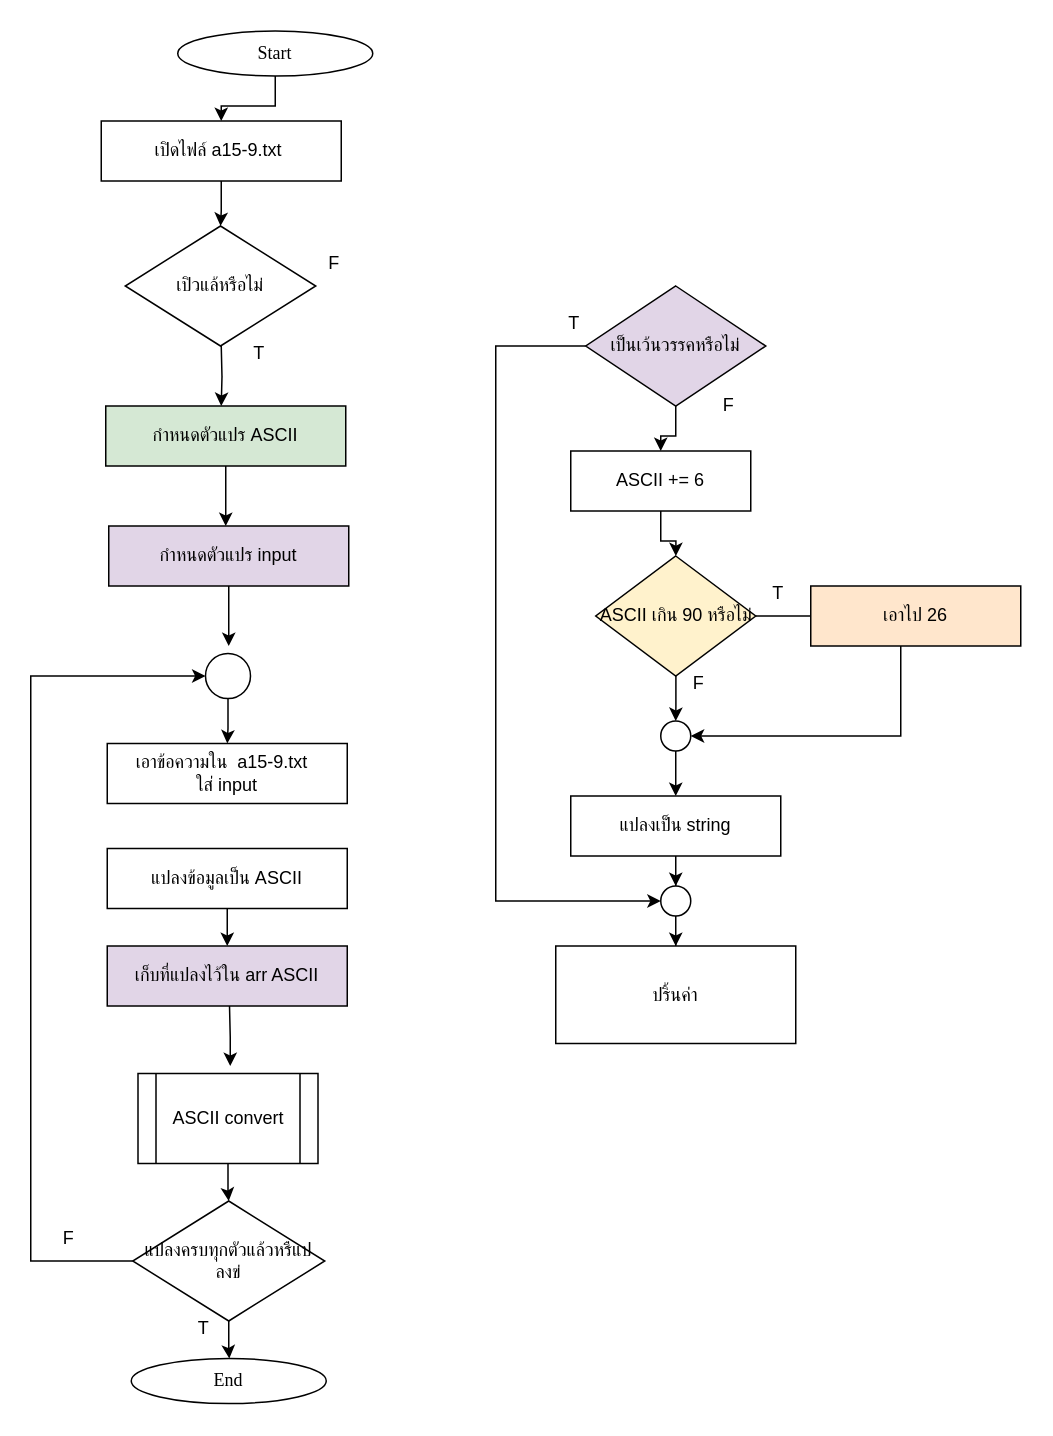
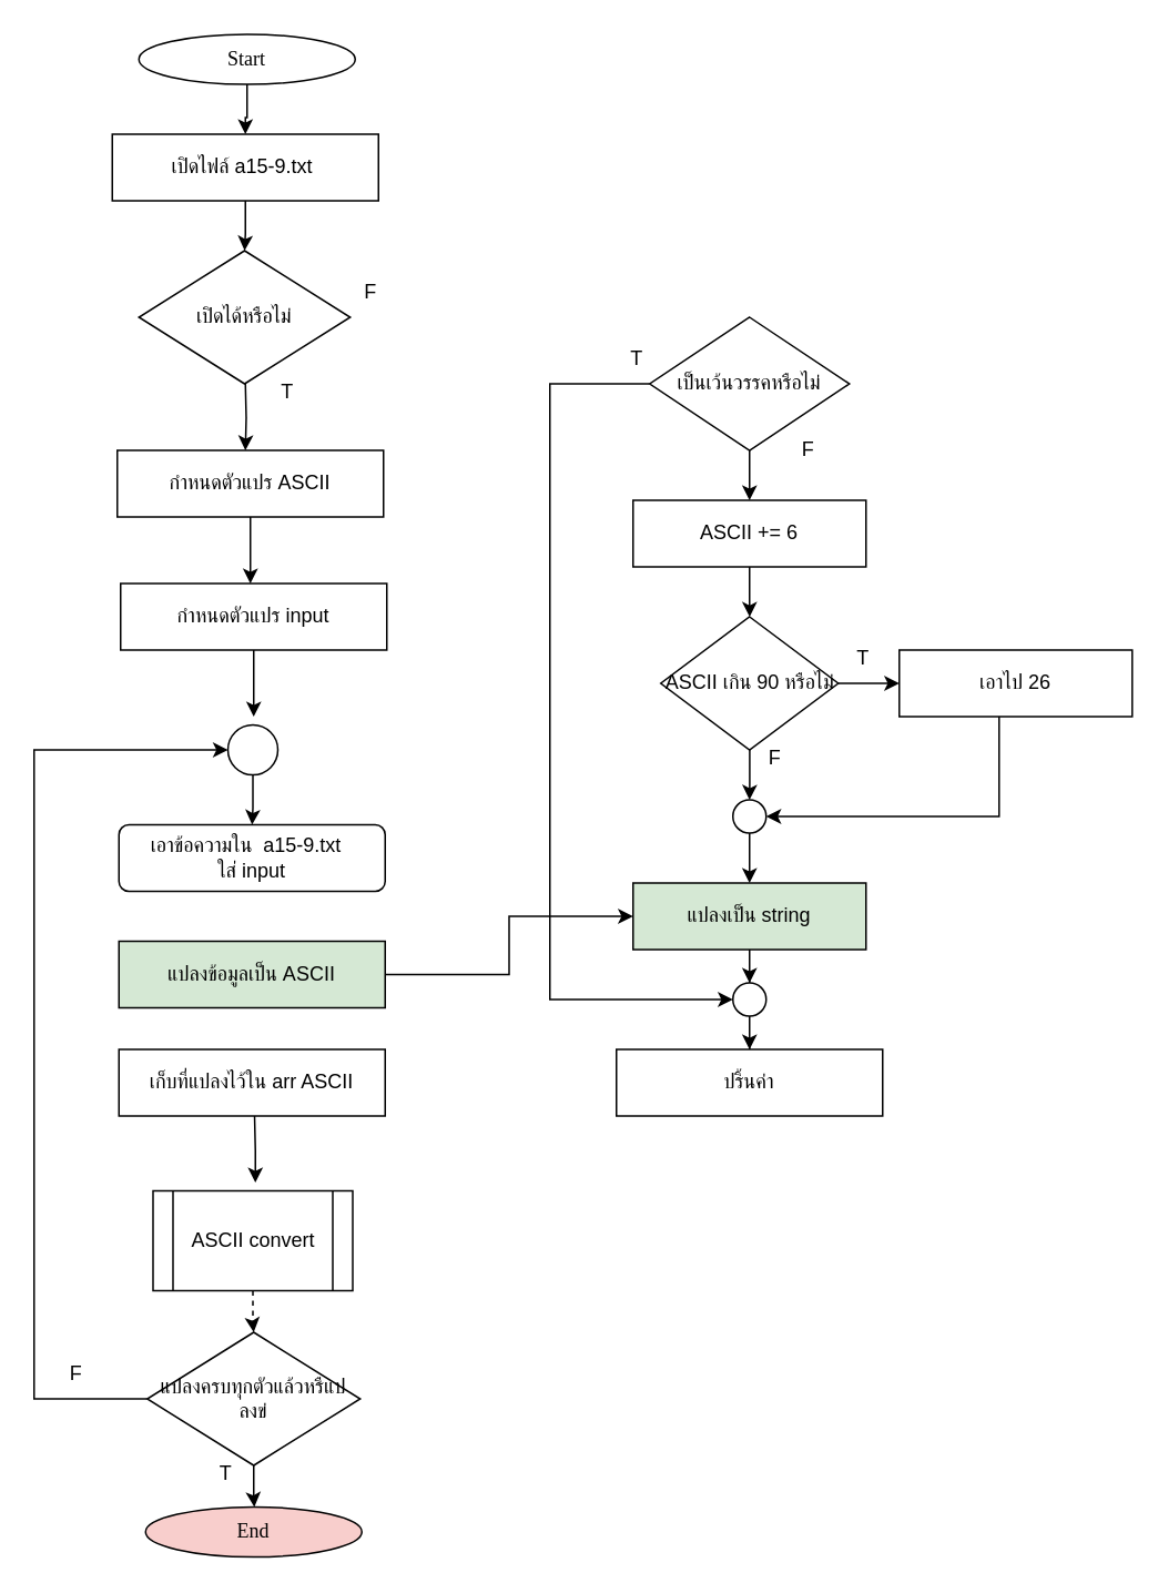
- <mxCell id="3" value="&lt;font data-font-src=&quot;https://fonts.googleapis.com/css?family=Sarabun&quot; face=&quot;Sarabun&quot;&gt;Start&lt;/font&gt;" style="ellipse;whiteSpace=wrap;html=1;" vertex="1" parent="1"><mxGeometry x="118" y="20" width="130" height="30" as="geometry" /></mxCell>
+ <mxCell id="3" value="&lt;font data-font-src=&quot;https://fonts.googleapis.com/css?family=Sarabun&quot; face=&quot;Sarabun&quot;&gt;Start&lt;/font&gt;" style="ellipse;whiteSpace=wrap;html=1;" vertex="1" parent="1"><mxGeometry x="83" y="20" width="130" height="30" as="geometry" /></mxCell>
- <mxCell id="6" value="เปิวแล้หรือไม่" style="rhombus;whiteSpace=wrap;html=1;" vertex="1" parent="1"><mxGeometry x="83" y="150" width="127" height="80" as="geometry" /></mxCell>
+ <mxCell id="6" value="เปิดได้หรือไม่" style="rhombus;whiteSpace=wrap;html=1;" vertex="1" parent="1"><mxGeometry x="83" y="150" width="127" height="80" as="geometry" /></mxCell>
- <mxCell id="42" value="เป็นเว้นวรรคหรือไม่" style="rhombus;whiteSpace=wrap;html=1;fillColor=#e1d5e7;" vertex="1" parent="1"><mxGeometry x="390" y="190" width="120" height="80" as="geometry" /></mxCell>
+ <mxCell id="42" value="เป็นเว้นวรรคหรือไม่" style="rhombus;whiteSpace=wrap;html=1;" vertex="1" parent="1"><mxGeometry x="390" y="190" width="120" height="80" as="geometry" /></mxCell>
- <mxCell id="24" value="กำหนดตัวแปร ASCII" style="rounded=0;whiteSpace=wrap;html=1;fillColor=#d5e8d4;" vertex="1" parent="1"><mxGeometry x="70" y="270" width="160" height="40" as="geometry" /></mxCell>
+ <mxCell id="24" value="กำหนดตัวแปร ASCII" style="rounded=0;whiteSpace=wrap;html=1;" vertex="1" parent="1"><mxGeometry x="70" y="270" width="160" height="40" as="geometry" /></mxCell>
- <mxCell id="27" value="ASCII += 6" style="rounded=0;whiteSpace=wrap;html=1;" vertex="1" parent="1"><mxGeometry x="380" y="300" width="120" height="40" as="geometry" /></mxCell>
+ <mxCell id="27" value="ASCII += 6" style="rounded=0;whiteSpace=wrap;html=1;" vertex="1" parent="1"><mxGeometry x="380" y="300" width="140" height="40" as="geometry" /></mxCell>
- <mxCell id="23" value="กำหนดตัวแปร&amp;nbsp;input" style="rounded=0;whiteSpace=wrap;html=1;fillColor=#e1d5e7;" vertex="1" parent="1"><mxGeometry x="72" y="350" width="160" height="40" as="geometry" /></mxCell>
+ <mxCell id="23" value="กำหนดตัวแปร&amp;nbsp;input" style="rounded=0;whiteSpace=wrap;html=1;" vertex="1" parent="1"><mxGeometry x="72" y="350" width="160" height="40" as="geometry" /></mxCell>
- <mxCell id="30" value="ASCII เกิน 90 หรือไม่" style="rhombus;whiteSpace=wrap;html=1;fillColor=#fff2cc;" vertex="1" parent="1"><mxGeometry x="396.66" y="370" width="106.67" height="80" as="geometry" /></mxCell>
+ <mxCell id="30" value="ASCII เกิน 90 หรือไม่" style="rhombus;whiteSpace=wrap;html=1;" vertex="1" parent="1"><mxGeometry x="396.66" y="370" width="106.67" height="80" as="geometry" /></mxCell>
- <mxCell id="28" value="" style="edgeStyle=orthogonalEdgeStyle;rounded=0;orthogonalLoop=1;jettySize=auto;html=1;endArrow=none;" edge="1" parent="1" source="30" target="34"><mxGeometry relative="1" as="geometry" /></mxCell>
+ <mxCell id="28" value="" style="edgeStyle=orthogonalEdgeStyle;rounded=0;orthogonalLoop=1;jettySize=auto;html=1;" edge="1" parent="1" source="30" target="34"><mxGeometry relative="1" as="geometry" /></mxCell>
- <mxCell id="34" value="เอาไป 26" style="rounded=0;whiteSpace=wrap;html=1;fillColor=#ffe6cc;" vertex="1" parent="1"><mxGeometry x="540" y="390" width="140" height="40" as="geometry" /></mxCell>
+ <mxCell id="34" value="เอาไป 26" style="rounded=0;whiteSpace=wrap;html=1;" vertex="1" parent="1"><mxGeometry x="540" y="390" width="140" height="40" as="geometry" /></mxCell>
- <mxCell id="10" value="เอาข้อความใน&amp;nbsp;&amp;nbsp;a15-9.txt&amp;nbsp;&amp;nbsp;&lt;div&gt;ใส่&amp;nbsp;&lt;span style=&quot;background-color: initial;&quot;&gt;input&lt;/span&gt;&lt;/div&gt;" style="rounded=0;whiteSpace=wrap;html=1;" vertex="1" parent="1"><mxGeometry x="71" y="495" width="160" height="40" as="geometry" /></mxCell>
+ <mxCell id="10" value="เอาข้อความใน&amp;nbsp;&amp;nbsp;a15-9.txt&amp;nbsp;&amp;nbsp;&lt;div&gt;ใส่&amp;nbsp;&lt;span style=&quot;background-color: initial;&quot;&gt;input&lt;/span&gt;&lt;/div&gt;" style="whiteSpace=wrap;html=1;rounded=1;" vertex="1" parent="1"><mxGeometry x="71" y="495" width="160" height="40" as="geometry" /></mxCell>
- <mxCell id="32" value="แปลงเป็น string" style="rounded=0;whiteSpace=wrap;html=1;" vertex="1" parent="1"><mxGeometry x="380" y="530" width="140" height="40" as="geometry" /></mxCell>
+ <mxCell id="32" value="แปลงเป็น string" style="rounded=0;whiteSpace=wrap;html=1;fillColor=#d5e8d4;" vertex="1" parent="1"><mxGeometry x="380" y="530" width="140" height="40" as="geometry" /></mxCell>
- <mxCell id="18" value="แปลงข้อมูลเป็น&amp;nbsp;ASCII" style="rounded=0;whiteSpace=wrap;html=1;" vertex="1" parent="1"><mxGeometry x="71" y="565" width="160" height="40" as="geometry" /></mxCell>
+ <mxCell id="18" value="แปลงข้อมูลเป็น&amp;nbsp;ASCII" style="rounded=0;whiteSpace=wrap;html=1;fillColor=#d5e8d4;" vertex="1" parent="1"><mxGeometry x="71" y="565" width="160" height="40" as="geometry" /></mxCell>
- <mxCell id="17" value="" style="edgeStyle=orthogonalEdgeStyle;rounded=0;orthogonalLoop=1;jettySize=auto;html=1;" edge="1" parent="1" source="18" target="19"><mxGeometry relative="1" as="geometry" /></mxCell>
+ <mxCell id="17" value="" style="edgeStyle=orthogonalEdgeStyle;rounded=0;orthogonalLoop=1;jettySize=auto;html=1;" edge="1" parent="1" source="18" target="32"><mxGeometry relative="1" as="geometry" /></mxCell>
- <mxCell id="19" value="เก็บที่แปลงไว้ใน arr ASCII" style="rounded=0;whiteSpace=wrap;html=1;fillColor=#e1d5e7;" vertex="1" parent="1"><mxGeometry x="71" y="630" width="160" height="40" as="geometry" /></mxCell>
+ <mxCell id="19" value="เก็บที่แปลงไว้ใน arr ASCII" style="rounded=0;whiteSpace=wrap;html=1;" vertex="1" parent="1"><mxGeometry x="71" y="630" width="160" height="40" as="geometry" /></mxCell>
- <mxCell id="39" value="ปริ้นค่า" style="rounded=0;whiteSpace=wrap;html=1;" vertex="1" parent="1"><mxGeometry x="370" y="630" width="160" height="65" as="geometry" /></mxCell>
+ <mxCell id="39" value="ปริ้นค่า" style="rounded=0;whiteSpace=wrap;html=1;" vertex="1" parent="1"><mxGeometry x="370" y="630" width="160" height="40" as="geometry" /></mxCell>
- <mxCell id="47" style="edgeStyle=orthogonalEdgeStyle;rounded=0;orthogonalLoop=1;jettySize=auto;html=1;entryX=0.5;entryY=0;entryDx=0;entryDy=0;" edge="1" parent="1" source="48" target="14"><mxGeometry relative="1" as="geometry" /></mxCell>
+ <mxCell id="47" style="edgeStyle=orthogonalEdgeStyle;rounded=0;orthogonalLoop=1;jettySize=auto;html=1;entryX=0.5;entryY=0;entryDx=0;entryDy=0;dashed=1;" edge="1" parent="1" source="48" target="14"><mxGeometry relative="1" as="geometry" /></mxCell>
- <mxCell id="49" value="&lt;font data-font-src=&quot;https://fonts.googleapis.com/css?family=Sarabun&quot; face=&quot;Sarabun&quot;&gt;End&lt;/font&gt;" style="ellipse;whiteSpace=wrap;html=1;" vertex="1" parent="1"><mxGeometry x="87" y="905" width="130" height="30" as="geometry" /></mxCell>
+ <mxCell id="49" value="&lt;font data-font-src=&quot;https://fonts.googleapis.com/css?family=Sarabun&quot; face=&quot;Sarabun&quot;&gt;End&lt;/font&gt;" style="ellipse;whiteSpace=wrap;html=1;fillColor=#f8cecc;" vertex="1" parent="1"><mxGeometry x="87" y="905" width="130" height="30" as="geometry" /></mxCell>
